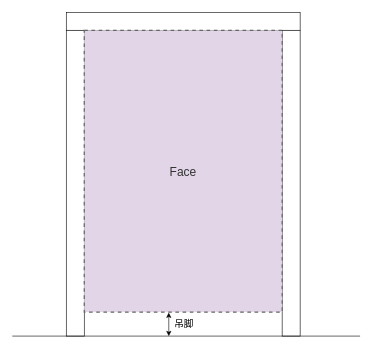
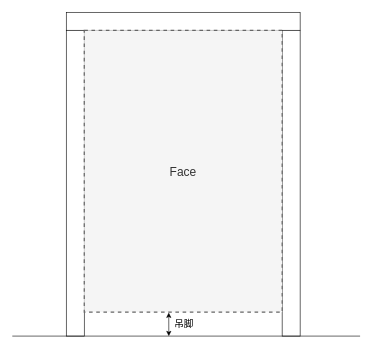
- <mxCell id="6" value="&lt;font style=&quot;font-size: 20px&quot;&gt;Face&lt;/font&gt;" style="rounded=0;whiteSpace=wrap;html=1;fillColor=#e1d5e7;strokeColor=#666666;fontColor=#333333;dashed=1;strokeWidth=2;" vertex="1" parent="1"><mxGeometry x="140" y="50" width="330" height="470" as="geometry" /></mxCell>
+ <mxCell id="6" value="&lt;font style=&quot;font-size: 20px&quot;&gt;Face&lt;/font&gt;" style="rounded=0;whiteSpace=wrap;html=1;fillColor=#f5f5f5;strokeColor=#666666;fontColor=#333333;dashed=1;strokeWidth=2;" vertex="1" parent="1"><mxGeometry x="140" y="50" width="330" height="470" as="geometry" /></mxCell>
